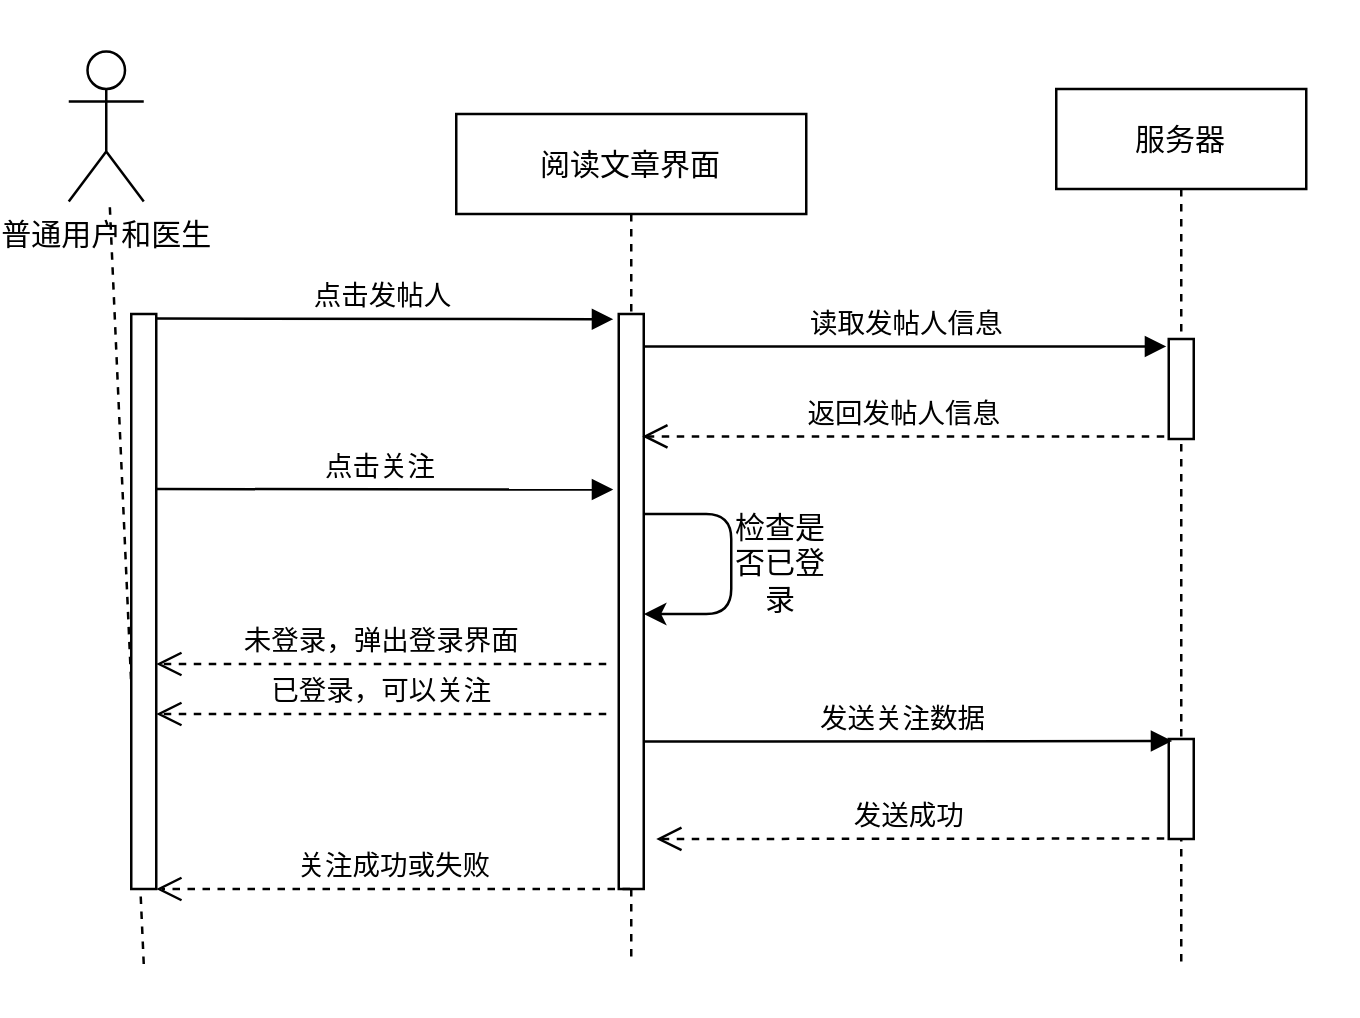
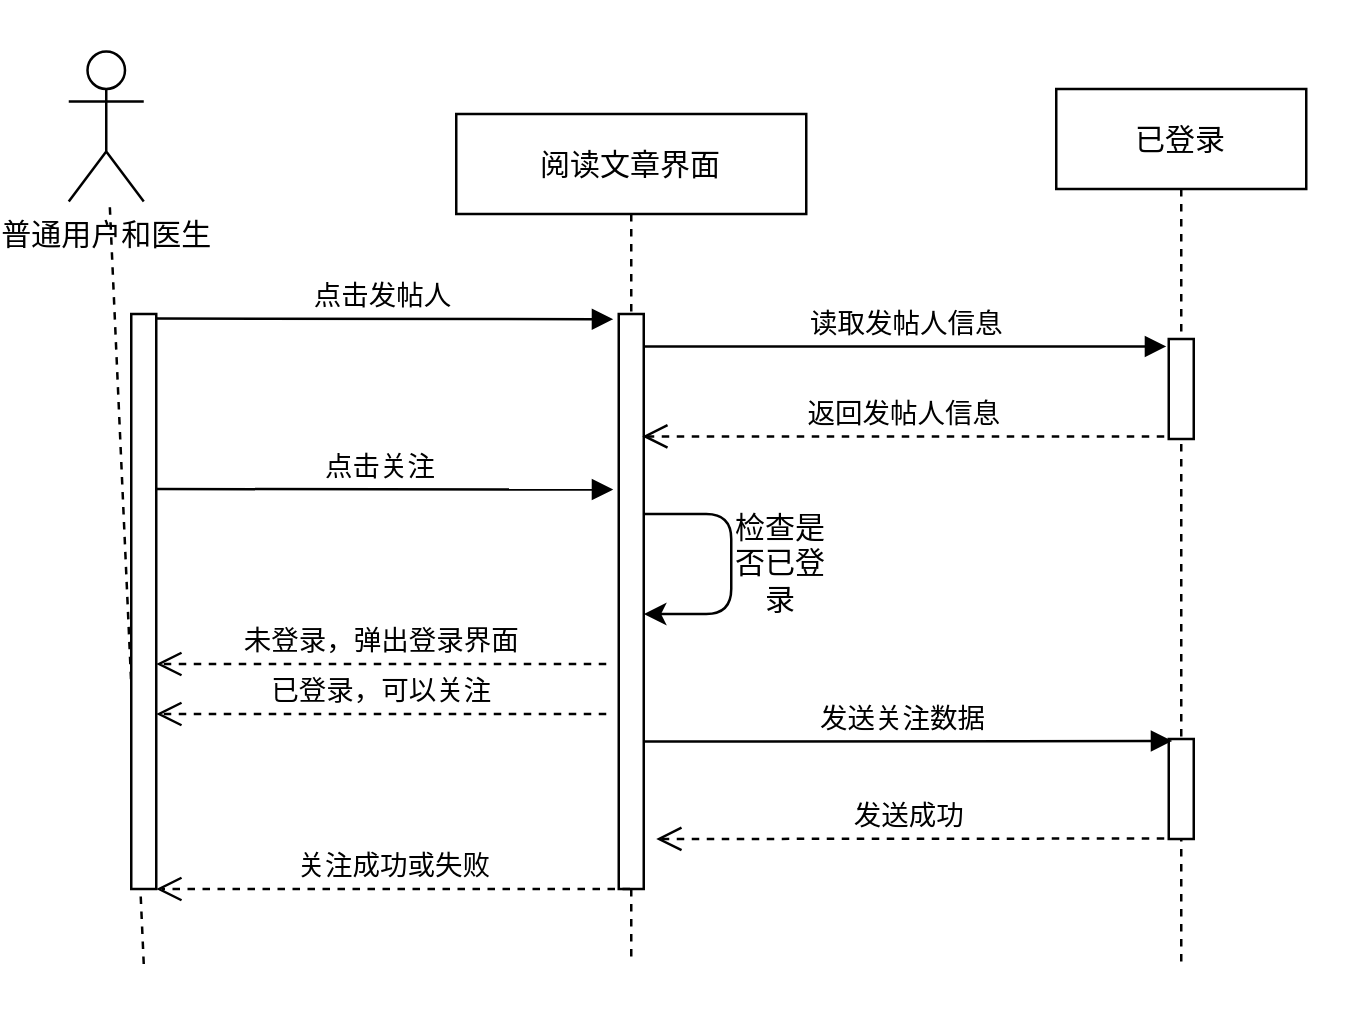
- <mxCell id="5" value="服务器" style="shape=umlLifeline;perimeter=lifelinePerimeter;container=1;collapsible=0;recursiveResize=0;rounded=0;shadow=0;strokeWidth=1;" vertex="1" parent="1"><mxGeometry x="415" y="35" width="100" height="350" as="geometry" /></mxCell>
+ <mxCell id="5" value="已登录" style="shape=umlLifeline;perimeter=lifelinePerimeter;container=1;collapsible=0;recursiveResize=0;rounded=0;shadow=0;strokeWidth=1;" vertex="1" parent="1"><mxGeometry x="415" y="35" width="100" height="350" as="geometry" /></mxCell>
